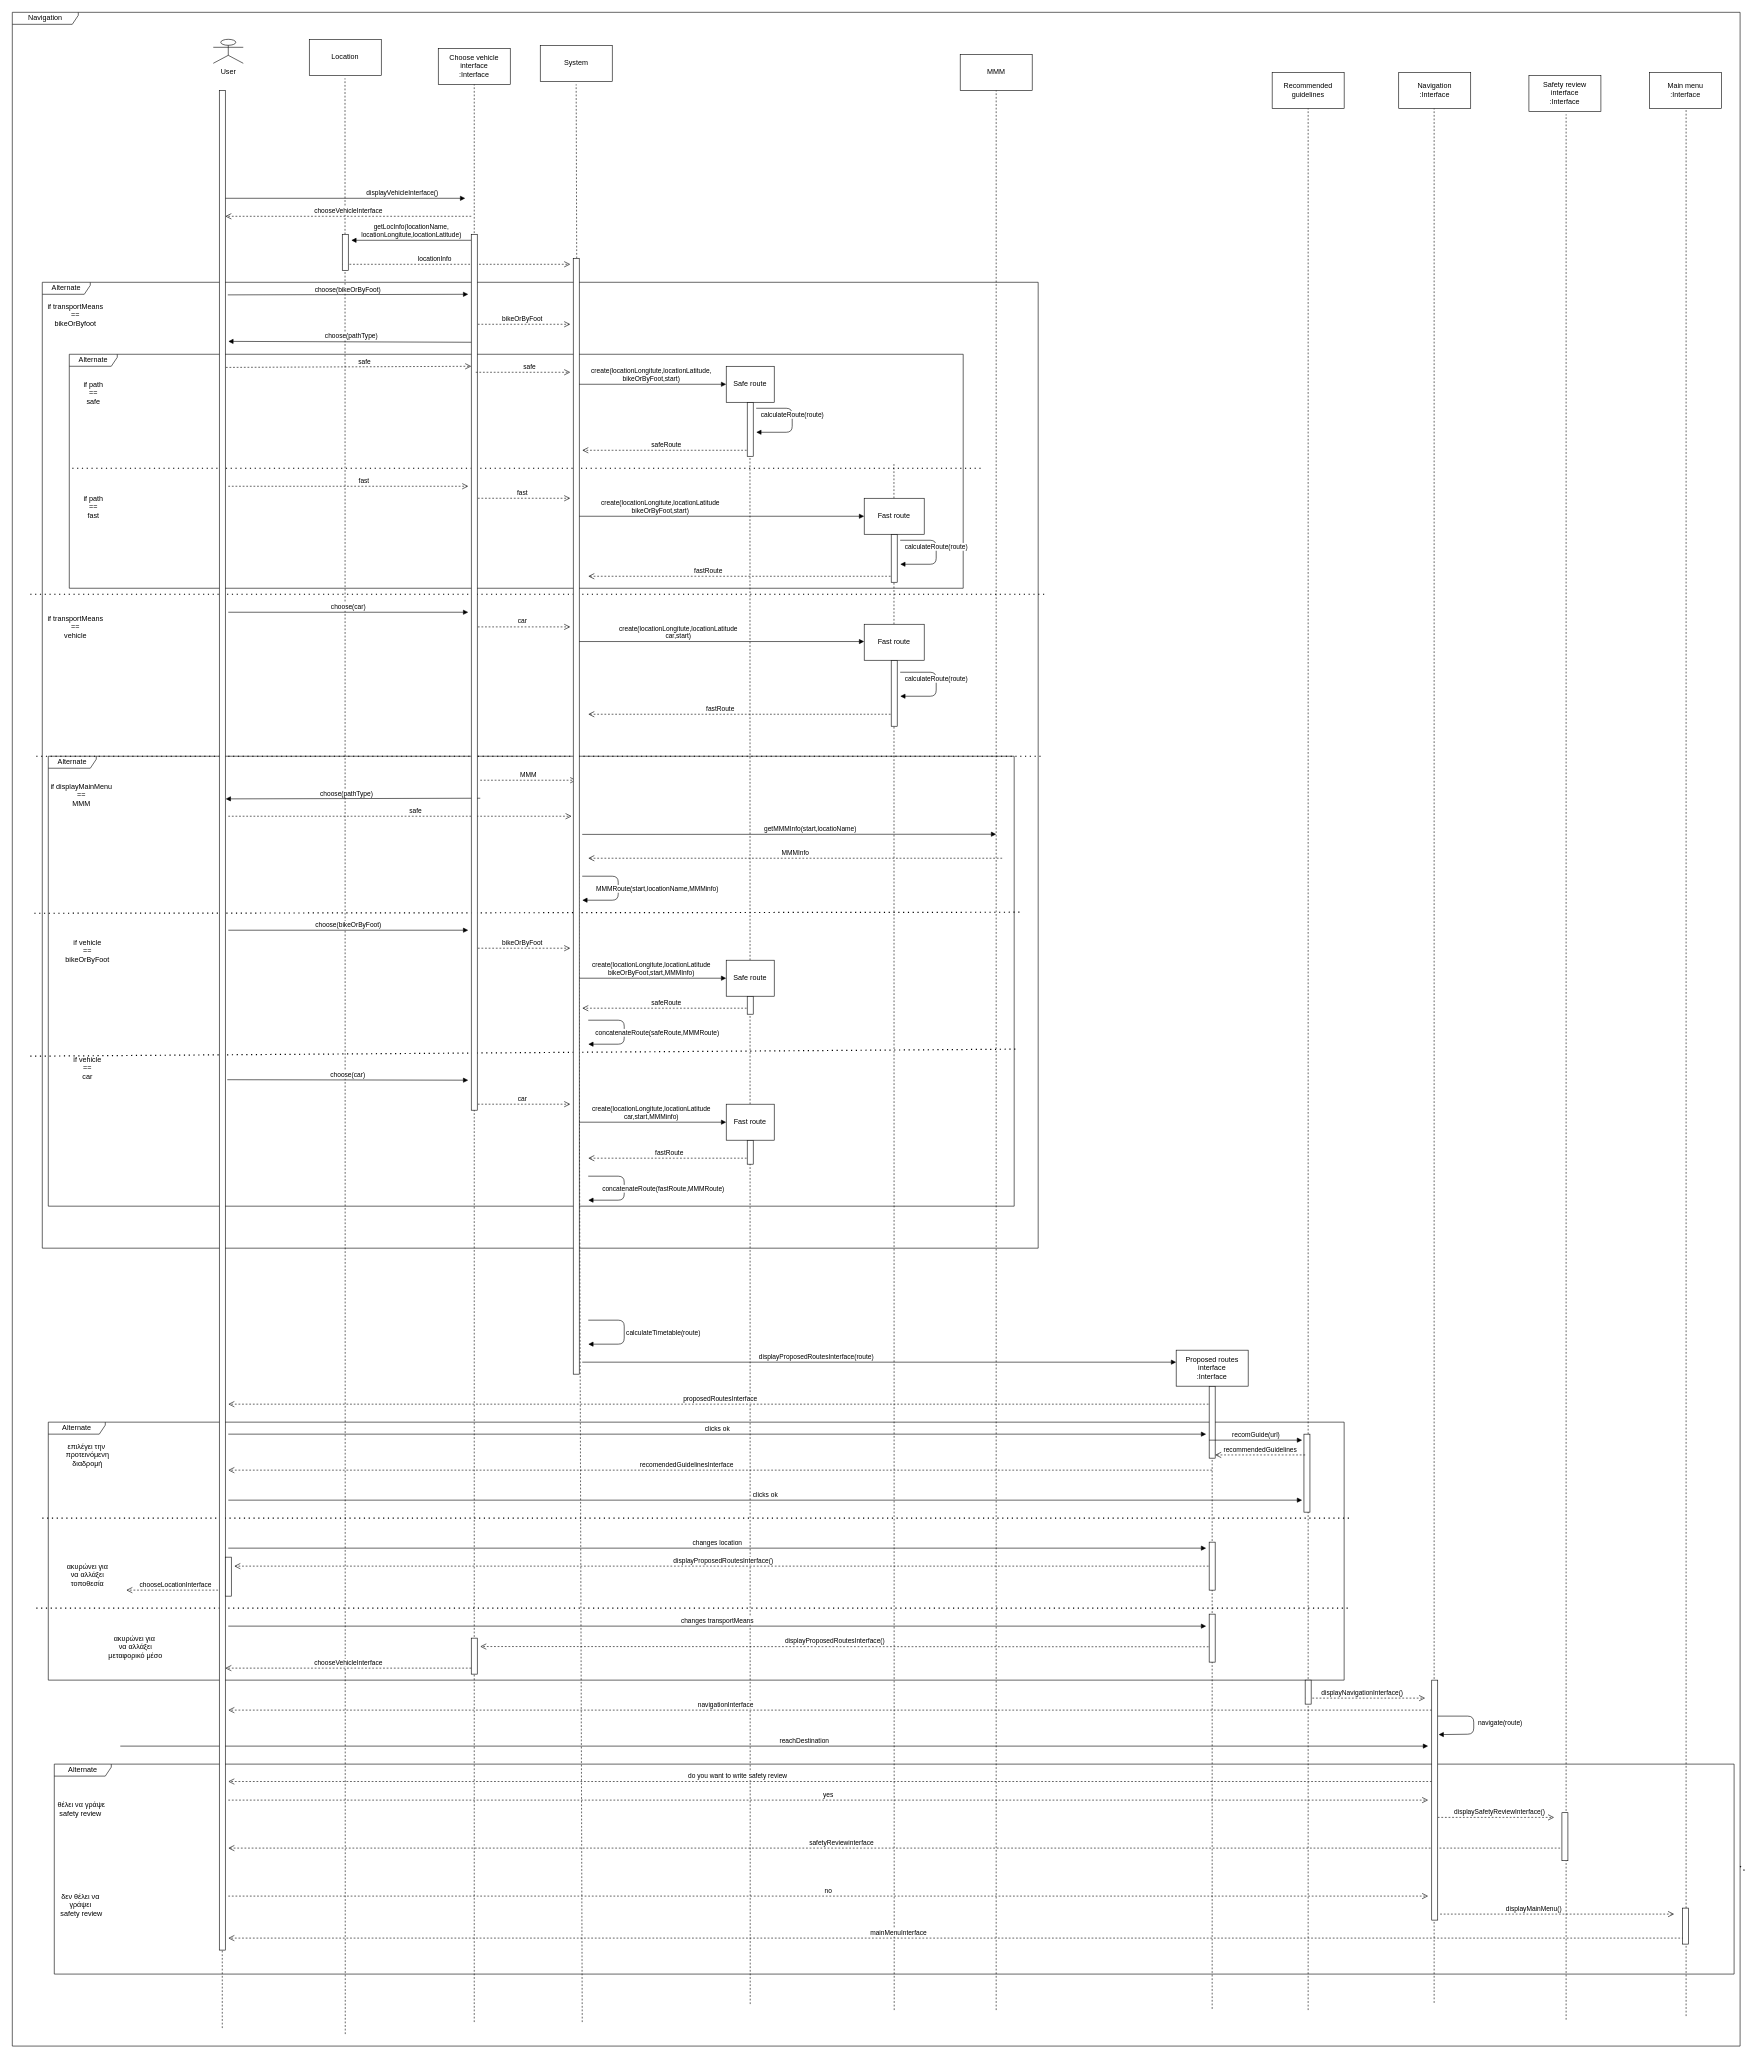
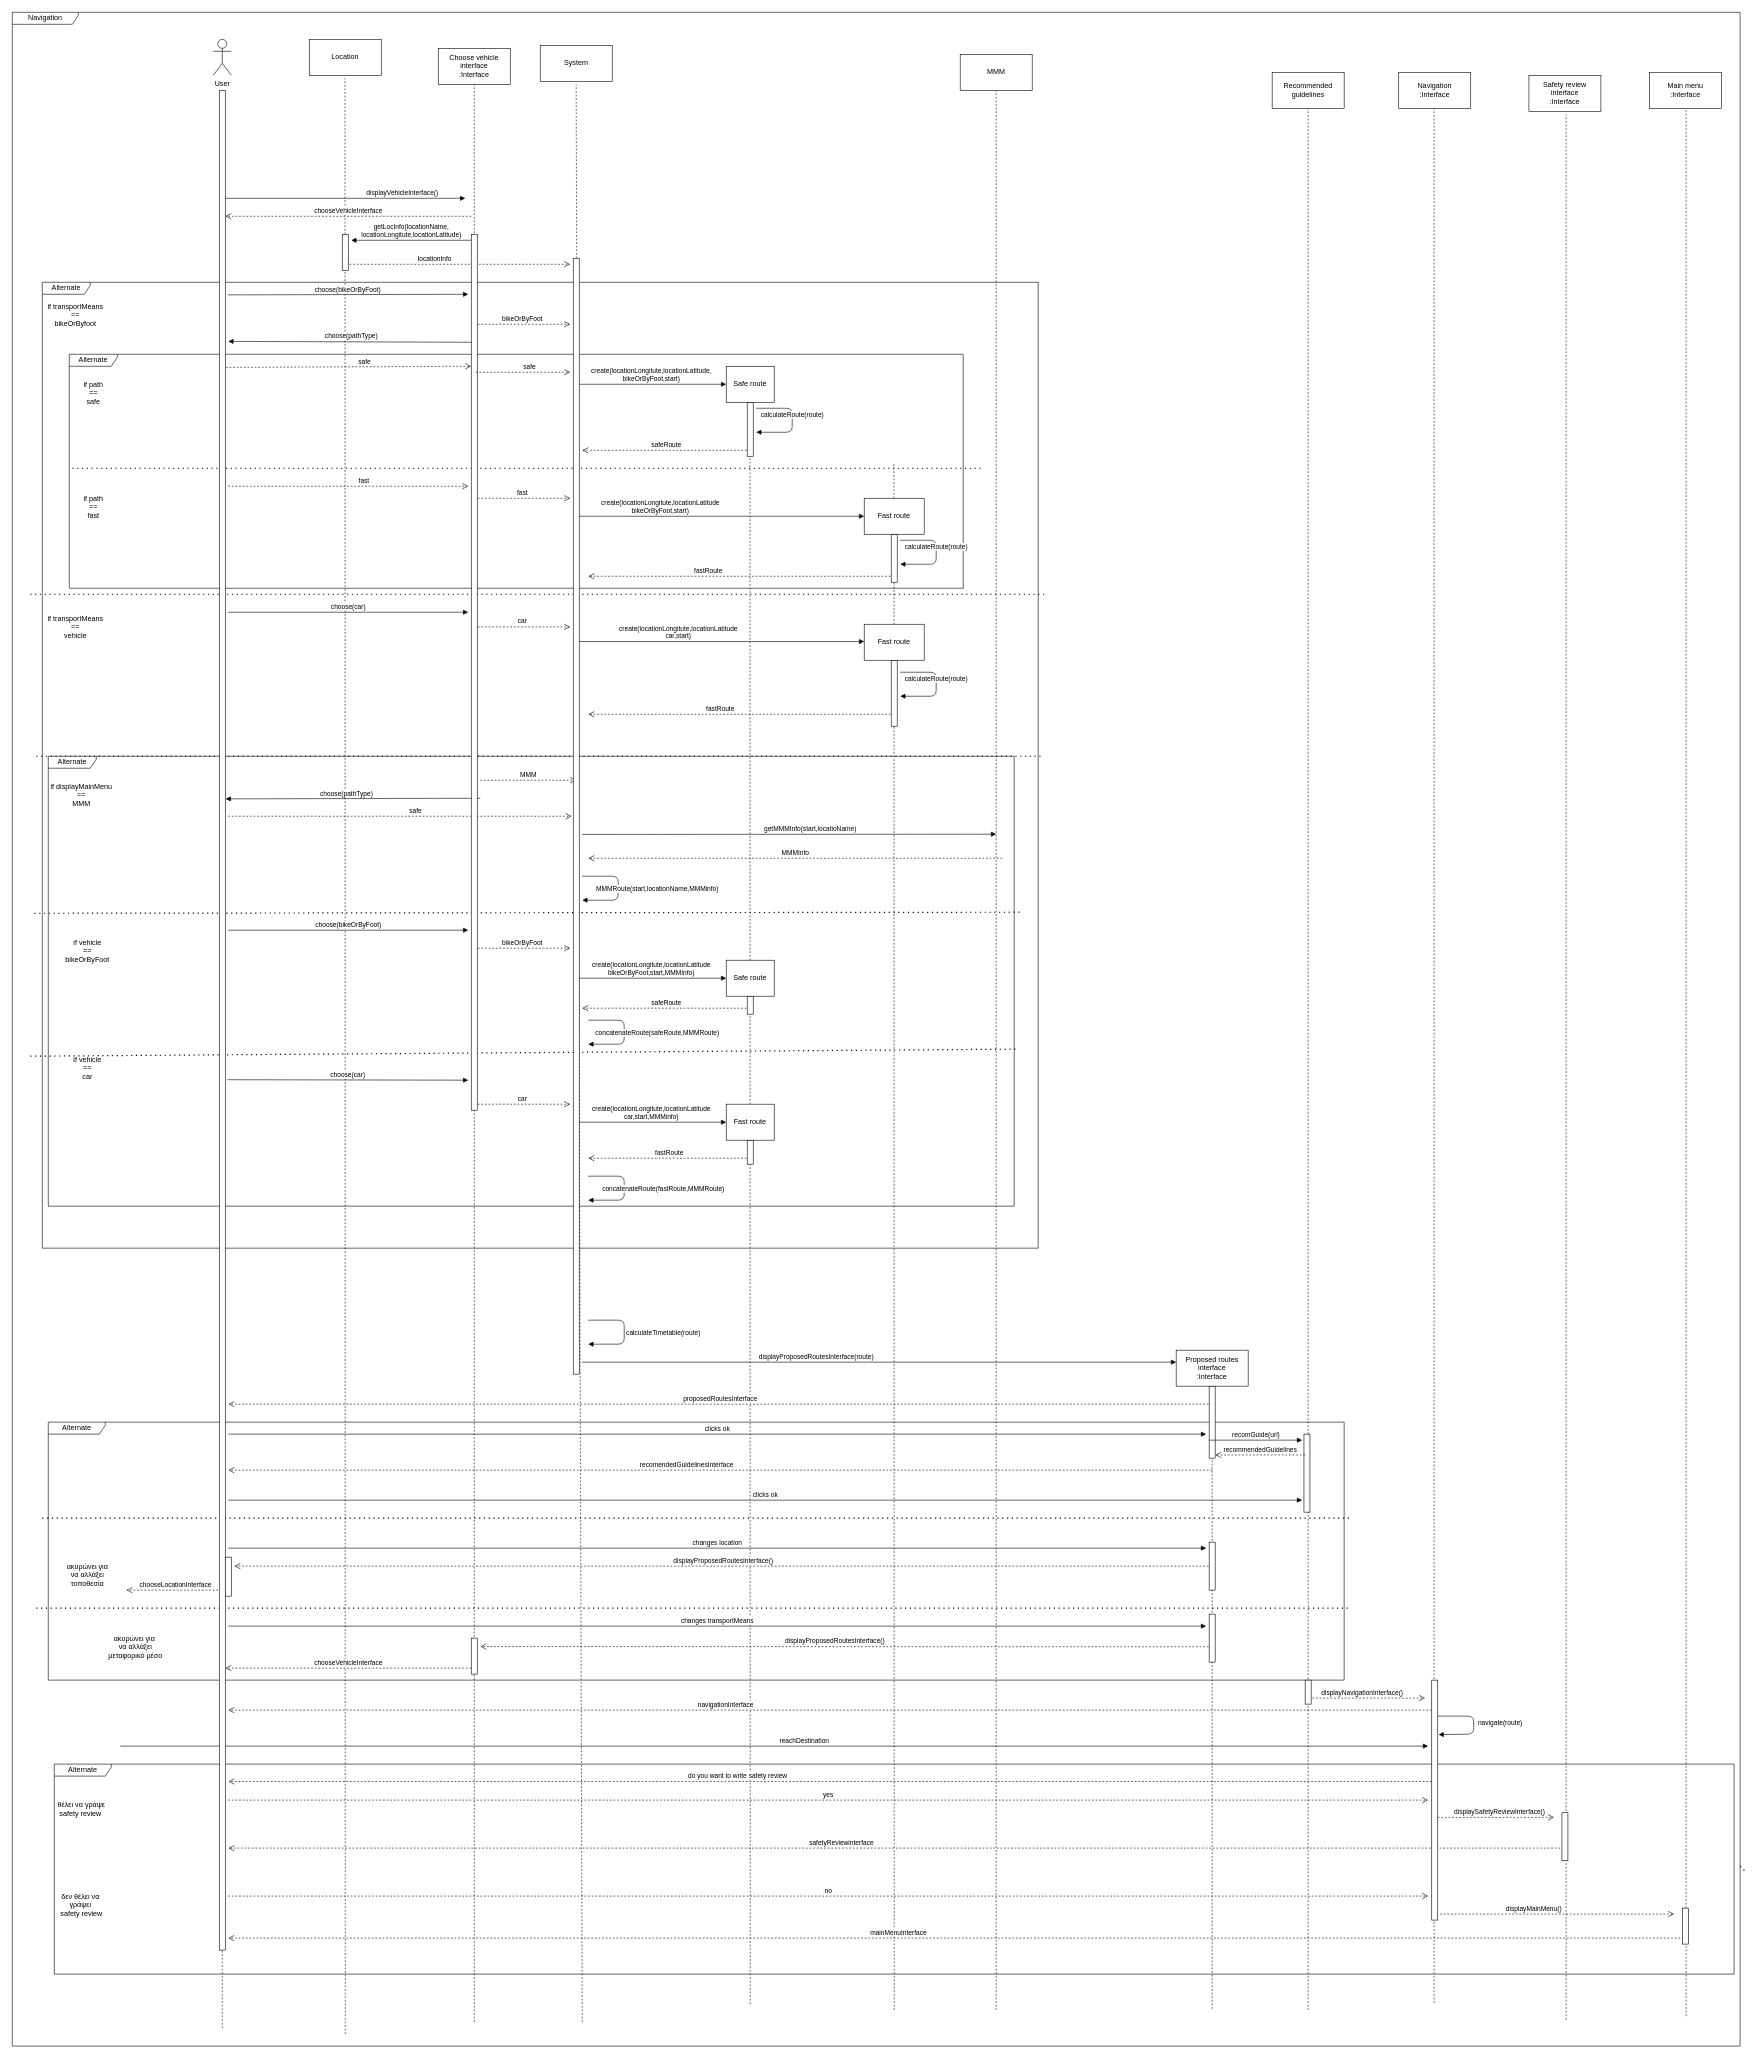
- <mxCell id="10" value="User" style="shape=umlActor;verticalLabelPosition=bottom;verticalAlign=top;html=1;" parent="1" vertex="1"><mxGeometry x="355" y="65" width="50" height="40" as="geometry" /></mxCell>
+ <mxCell id="10" value="User" style="shape=umlActor;verticalLabelPosition=bottom;verticalAlign=top;html=1;" parent="1" vertex="1"><mxGeometry x="355" y="65" width="30" height="60" as="geometry" /></mxCell>
- <mxCell id="70" value="επιλέγει την&amp;nbsp;&lt;br&gt;προτεινόμενη &lt;br&gt;διαδρομή" style="text;html=1;align=center;verticalAlign=middle;resizable=0;points=[];autosize=1;strokeColor=none;" parent="1" vertex="1"><mxGeometry x="100" y="2400" width="90" height="50" as="geometry" /></mxCell>
